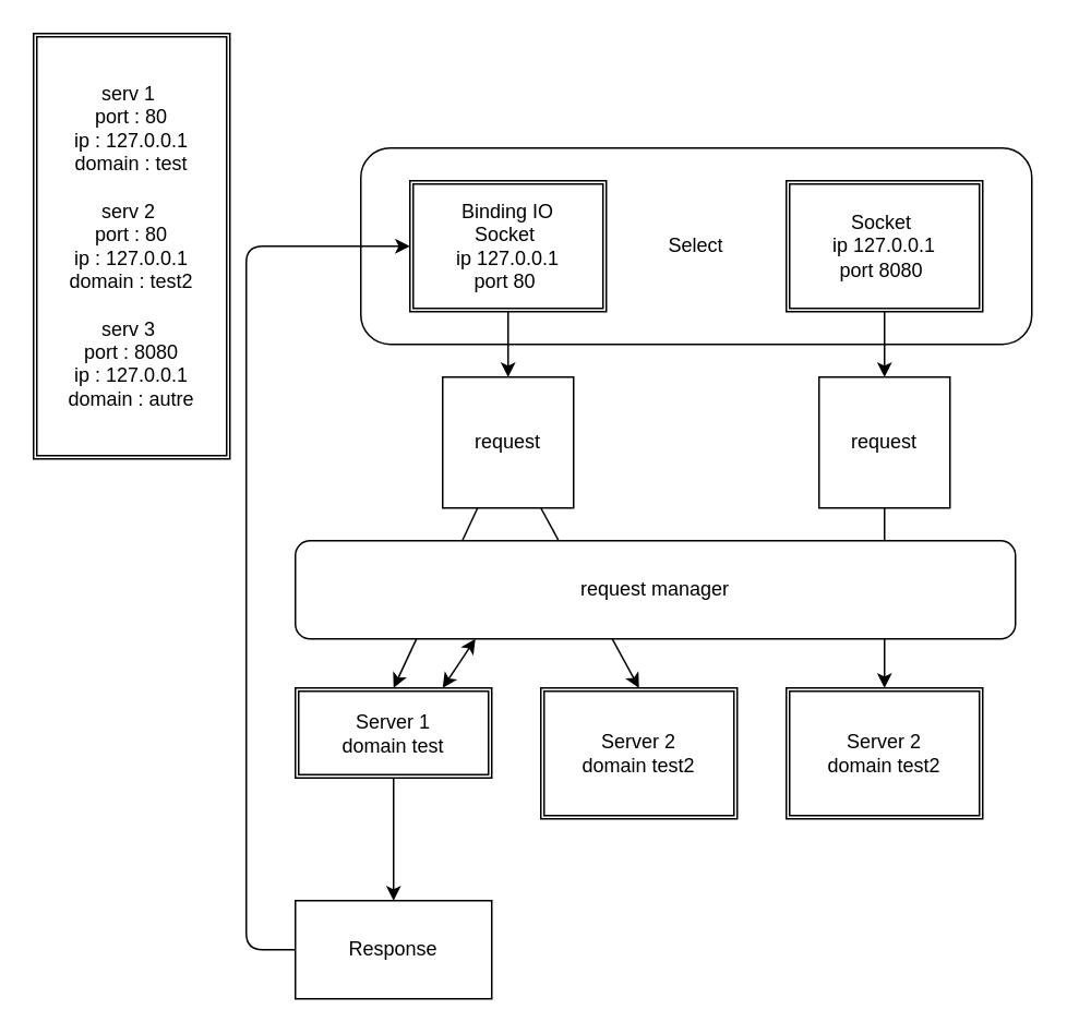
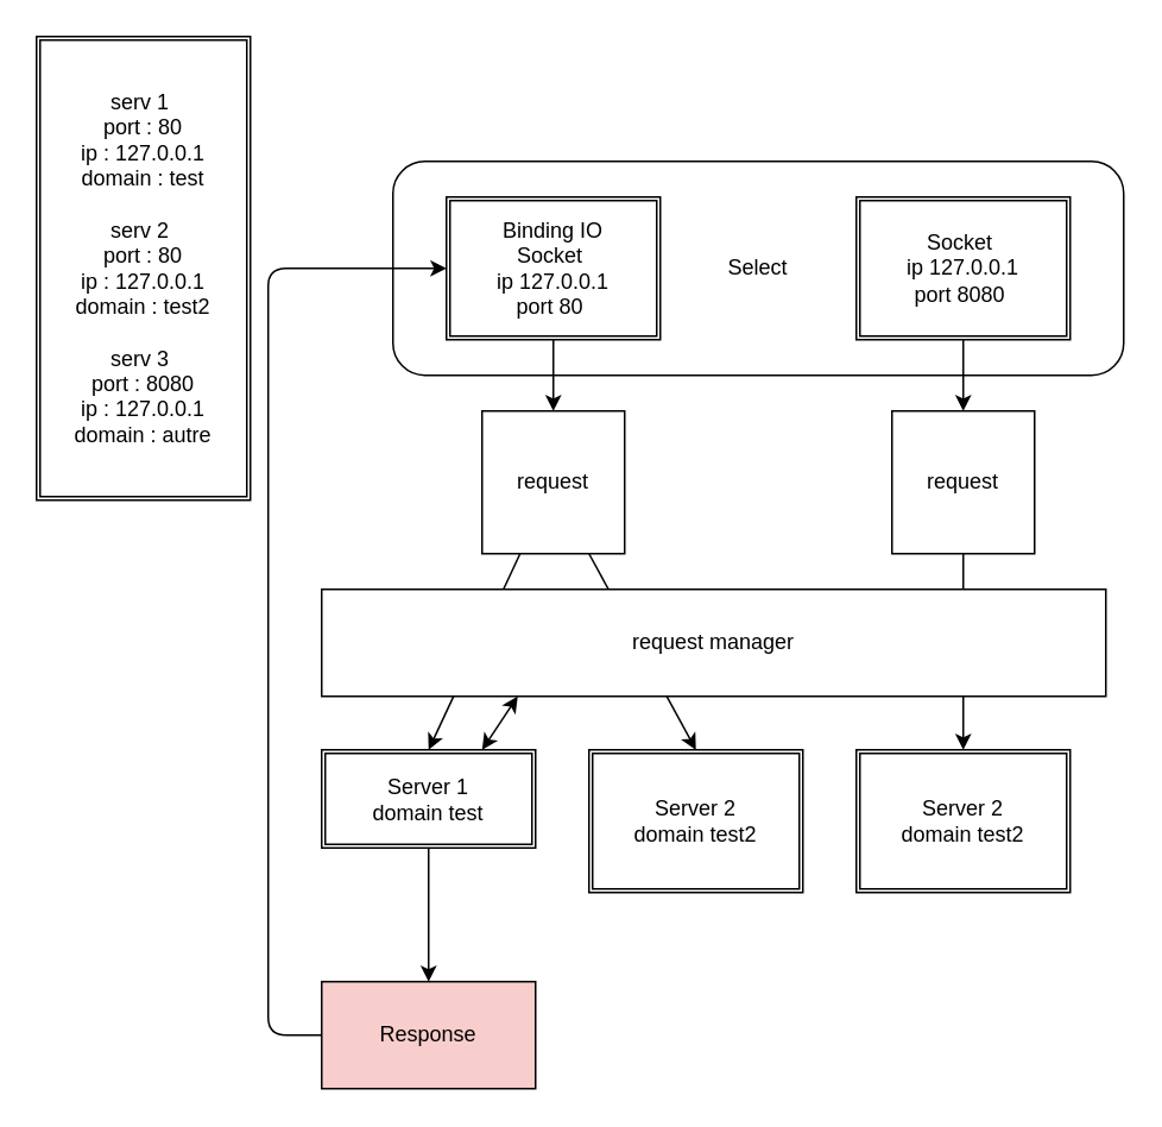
- <mxCell id="17" value="request manager" style="rounded=1;whiteSpace=wrap;html=1;" vertex="1" parent="1"><mxGeometry x="180" y="330" width="440" height="60" as="geometry" /></mxCell>
+ <mxCell id="17" value="request manager" style="whiteSpace=wrap;html=1;rounded=0;" vertex="1" parent="1"><mxGeometry x="180" y="330" width="440" height="60" as="geometry" /></mxCell>
- <mxCell id="19" value="Response" style="rounded=0;whiteSpace=wrap;html=1;" vertex="1" parent="1"><mxGeometry x="180" y="550" width="120" height="60" as="geometry" /></mxCell>
+ <mxCell id="19" value="Response" style="rounded=0;whiteSpace=wrap;html=1;fillColor=#f8cecc;" vertex="1" parent="1"><mxGeometry x="180" y="550" width="120" height="60" as="geometry" /></mxCell>
